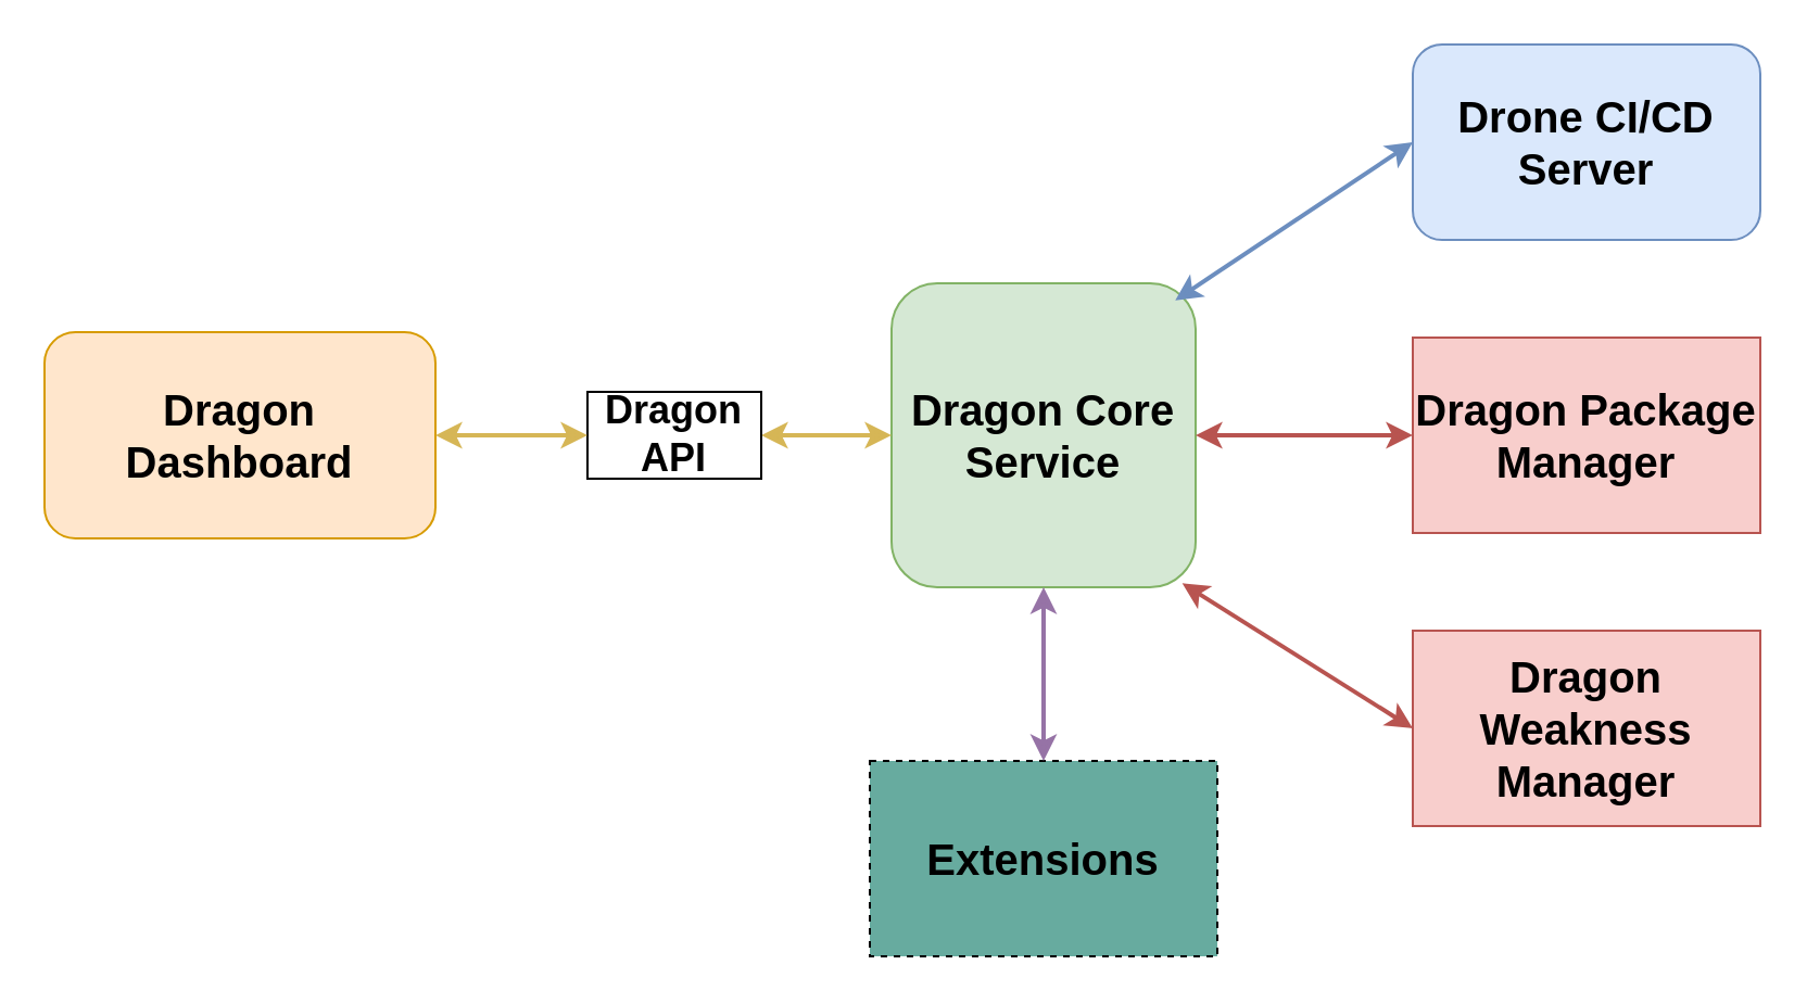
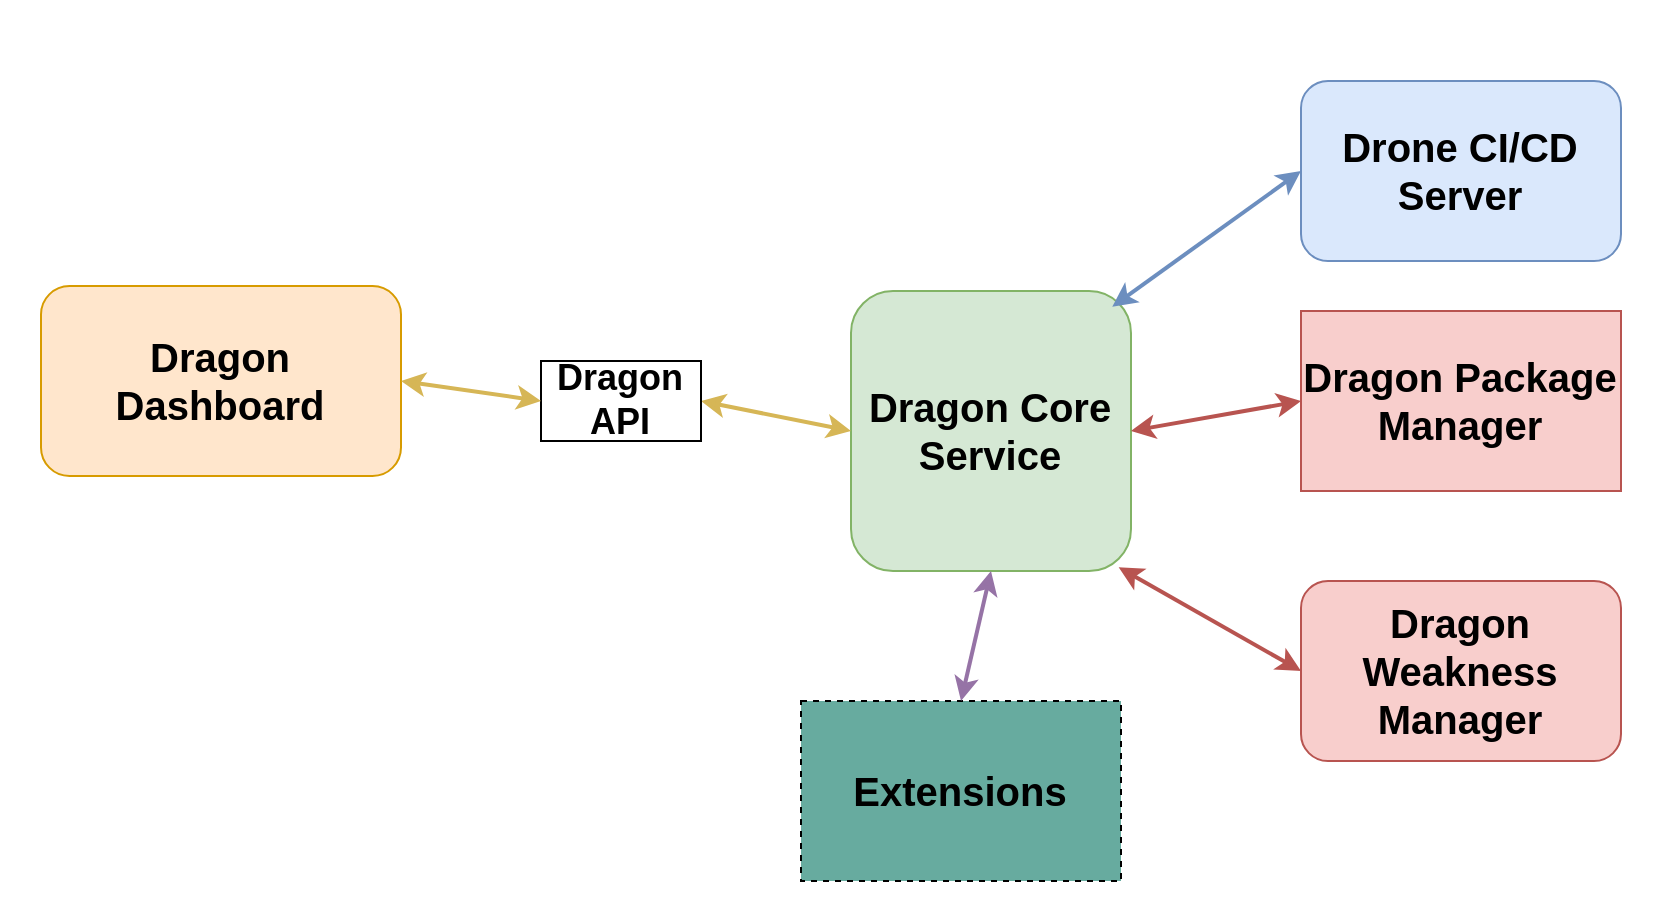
- <mxCell id="3" value="Drone CI/CD Server" style="rounded=1;whiteSpace=wrap;html=1;fontSize=20;fontStyle=1;fillColor=#dae8fc;strokeColor=#6c8ebf;" vertex="1" parent="1"><mxGeometry x="650" y="20" width="160" height="90" as="geometry" /></mxCell>
+ <mxCell id="3" value="Drone CI/CD Server" style="rounded=1;whiteSpace=wrap;html=1;fontSize=20;fontStyle=1;fillColor=#dae8fc;strokeColor=#6c8ebf;" vertex="1" parent="1"><mxGeometry x="650" y="40" width="160" height="90" as="geometry" /></mxCell>
- <mxCell id="5" value="Dragon Dashboard" style="rounded=1;whiteSpace=wrap;html=1;fontSize=20;fontStyle=1;fillColor=#ffe6cc;strokeColor=#d79b00;" vertex="1" parent="1"><mxGeometry x="20" y="152.5" width="180" height="95" as="geometry" /></mxCell>
+ <mxCell id="5" value="Dragon Dashboard" style="rounded=1;whiteSpace=wrap;html=1;fontSize=20;fontStyle=1;fillColor=#ffe6cc;strokeColor=#d79b00;" vertex="1" parent="1"><mxGeometry x="20" y="142.5" width="180" height="95" as="geometry" /></mxCell>
- <mxCell id="2" value="Dragon Core Service" style="rounded=1;whiteSpace=wrap;html=1;fontSize=20;glass=0;strokeWidth=1;shadow=0;fillColor=#d5e8d4;strokeColor=#82b366;fontStyle=1" parent="1" vertex="1"><mxGeometry x="410" y="130" width="140" height="140" as="geometry" /></mxCell>
+ <mxCell id="2" value="Dragon Core Service" style="rounded=1;whiteSpace=wrap;html=1;fontSize=20;glass=0;strokeWidth=1;shadow=0;fillColor=#d5e8d4;strokeColor=#82b366;fontStyle=1" parent="1" vertex="1"><mxGeometry x="425" y="145" width="140" height="140" as="geometry" /></mxCell>
- <mxCell id="6" value="Dragon Weakness Manager" style="whiteSpace=wrap;html=1;fontSize=20;fillColor=#f8cecc;strokeColor=#b85450;fontStyle=1;rounded=0;" vertex="1" parent="1"><mxGeometry x="650" y="290" width="160" height="90" as="geometry" /></mxCell>
+ <mxCell id="6" value="Dragon Weakness Manager" style="rounded=1;whiteSpace=wrap;html=1;fontSize=20;fillColor=#f8cecc;strokeColor=#b85450;fontStyle=1" vertex="1" parent="1"><mxGeometry x="650" y="290" width="160" height="90" as="geometry" /></mxCell>
